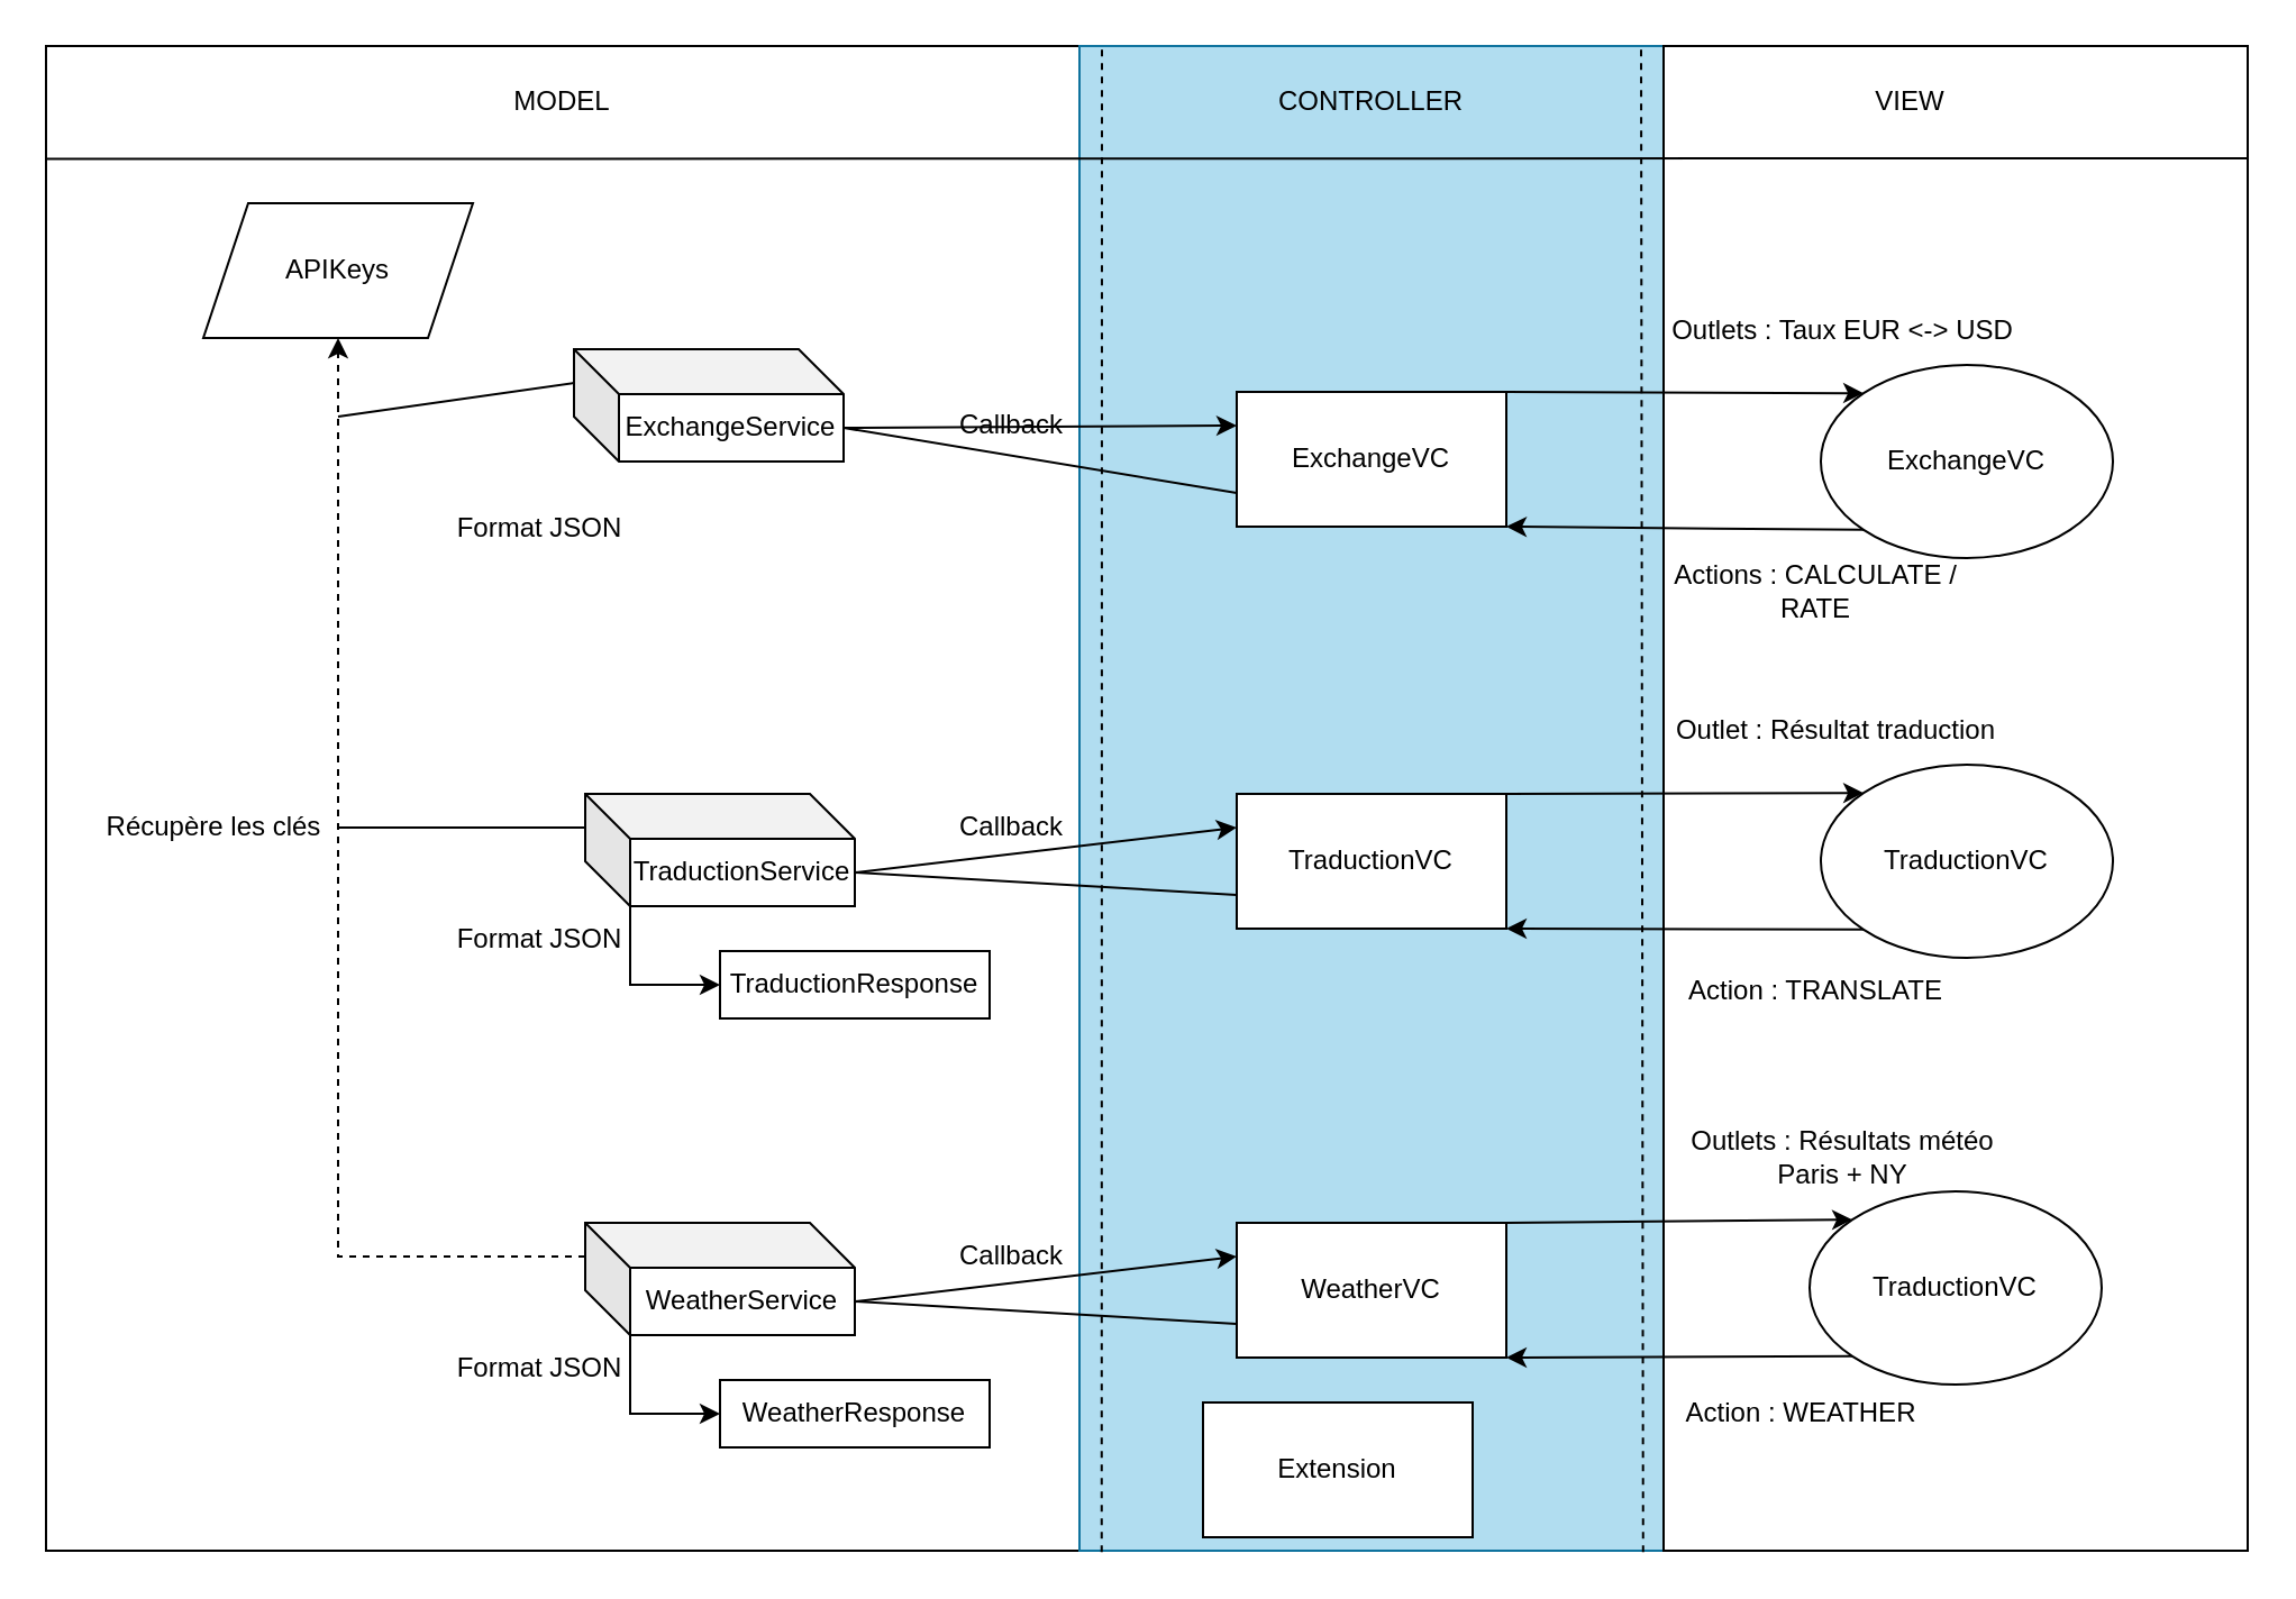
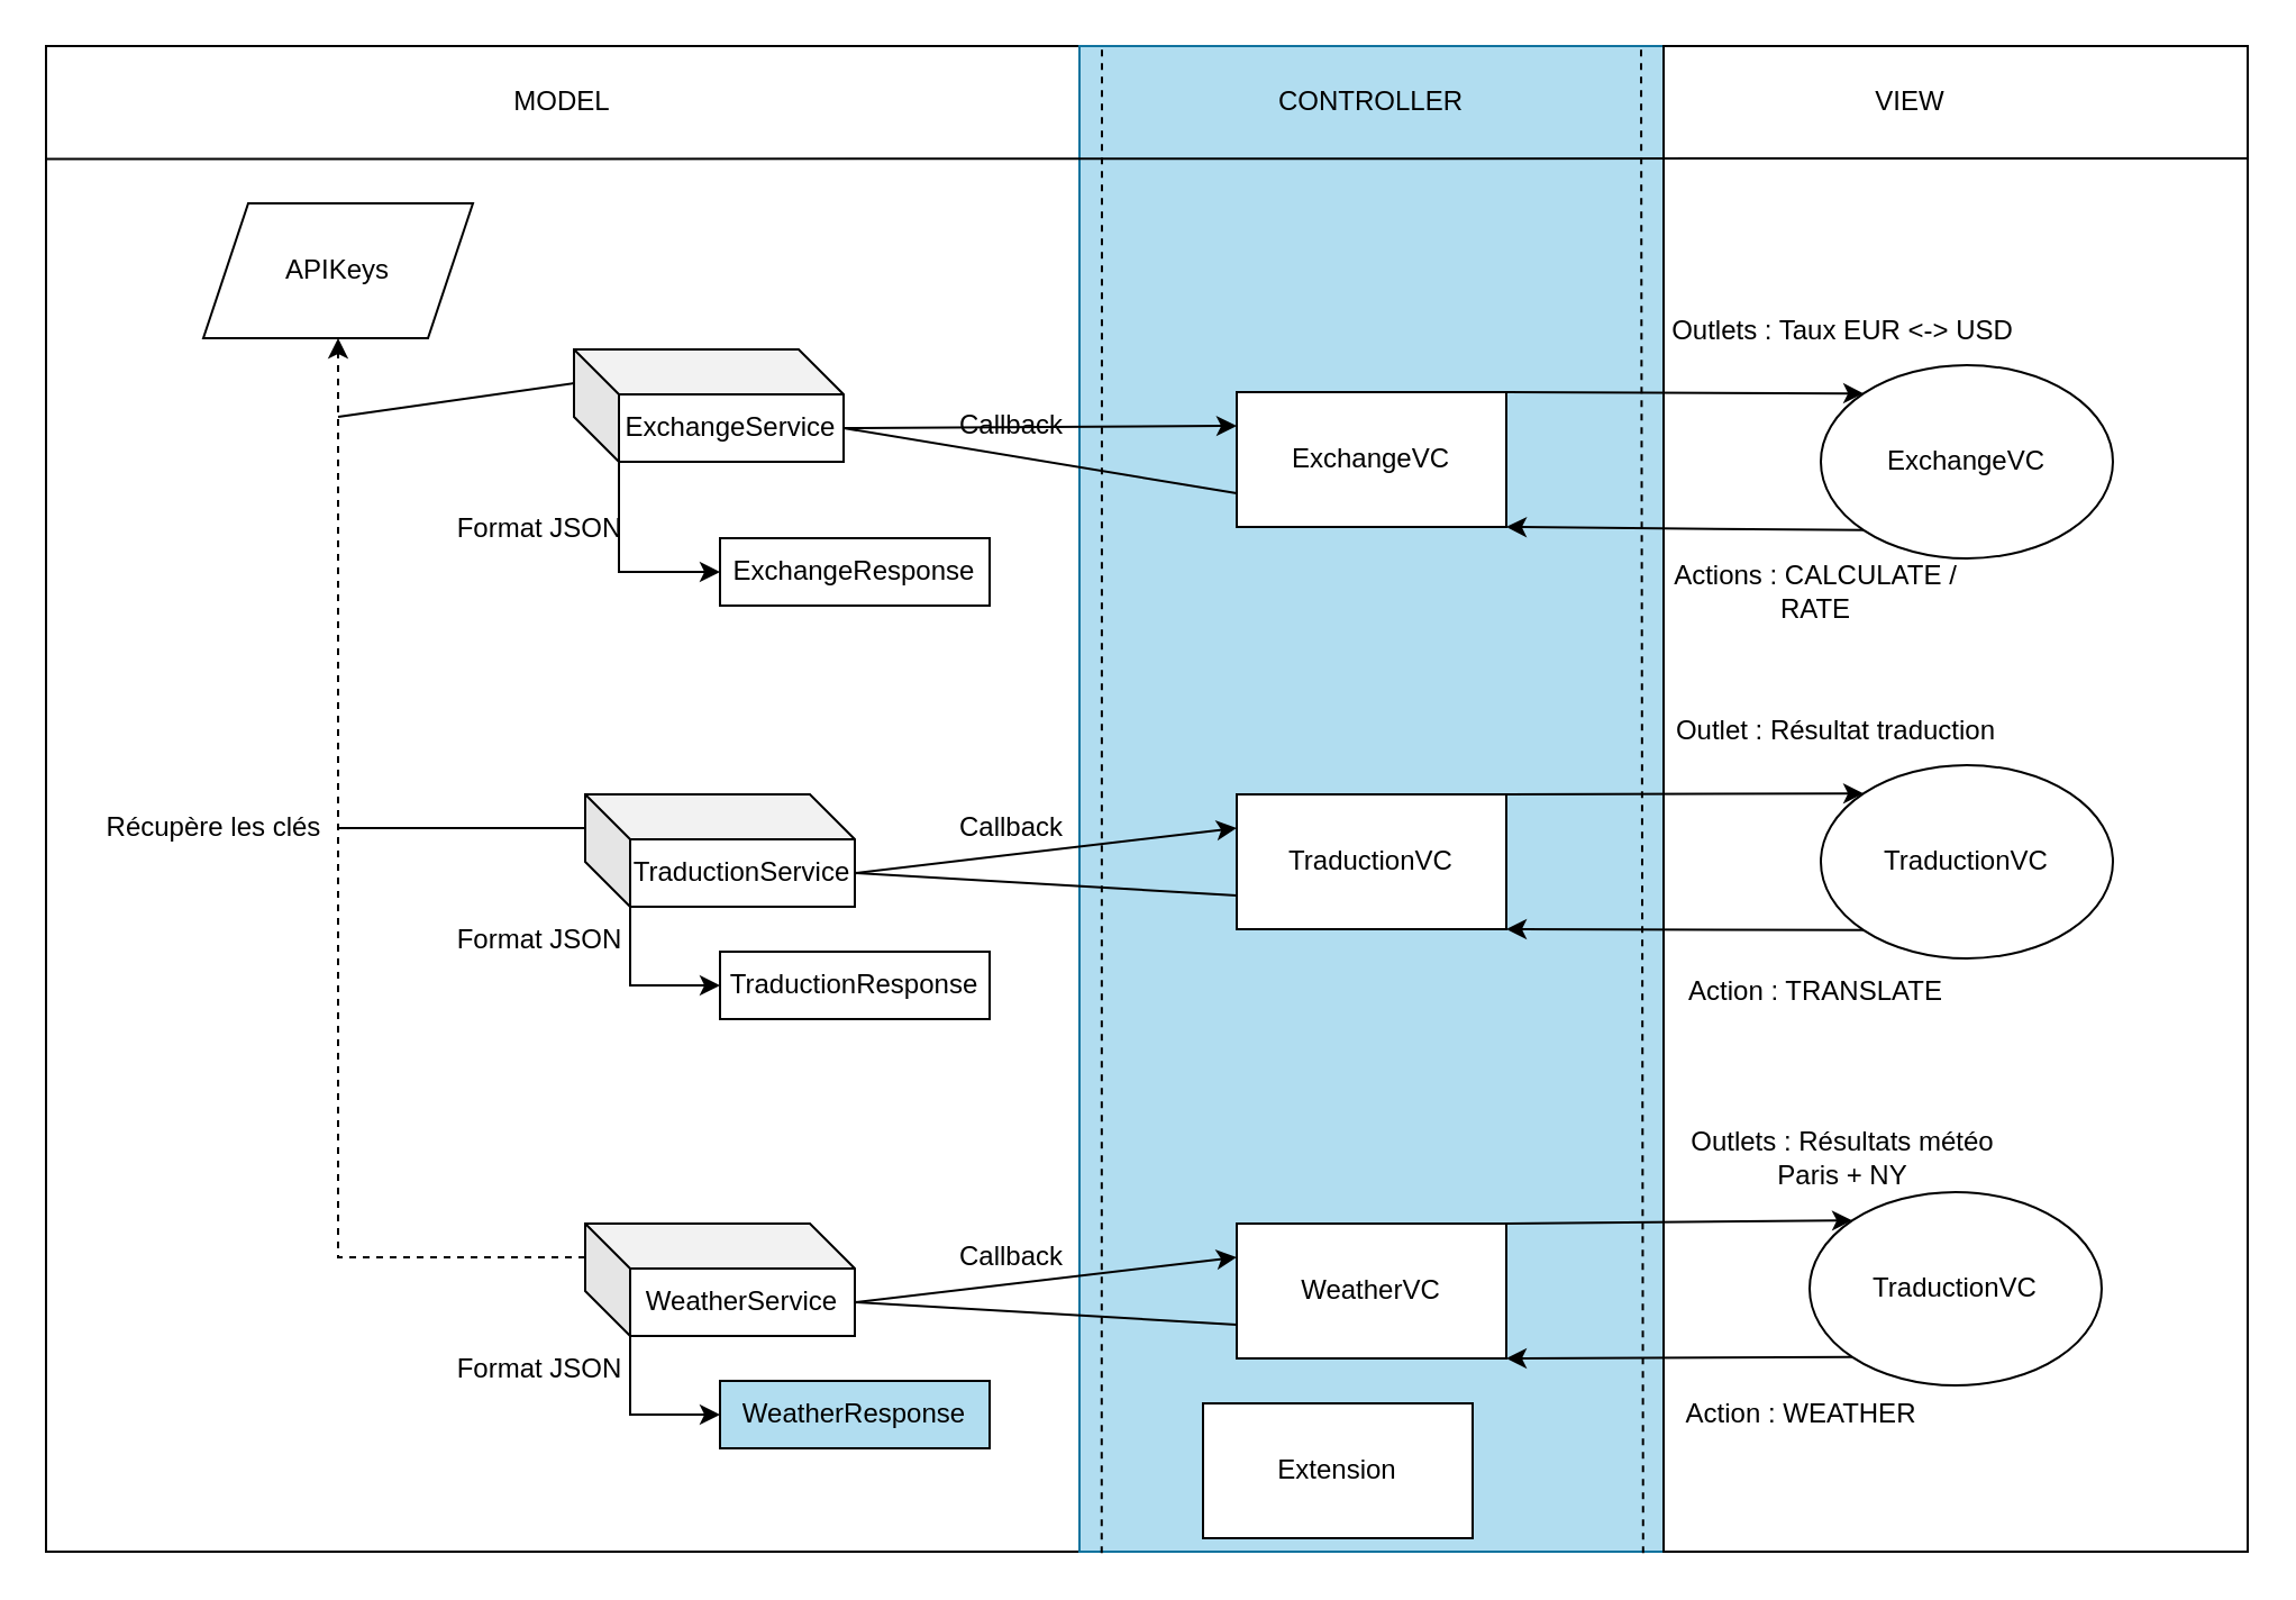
+ <mxCell id="11" style="edgeStyle=orthogonalEdgeStyle;rounded=0;orthogonalLoop=1;jettySize=auto;html=1;exitX=0;exitY=0;exitDx=20;exitDy=50;exitPerimeter=0;entryX=0;entryY=0.5;entryDx=0;entryDy=0;" edge="1" parent="1" source="13" target="29"><mxGeometry relative="1" as="geometry" /></mxCell>
+ <mxCell id="29" value="ExchangeResponse" style="rounded=0;whiteSpace=wrap;html=1;" vertex="1" parent="1"><mxGeometry x="320" y="239" width="120" height="30" as="geometry" /></mxCell>
- <mxCell id="31" value="WeatherResponse" style="rounded=0;whiteSpace=wrap;html=1;" vertex="1" parent="1"><mxGeometry x="320" y="614" width="120" height="30" as="geometry" /></mxCell>
+ <mxCell id="31" value="WeatherResponse" style="rounded=0;whiteSpace=wrap;html=1;fillColor=#b1ddf0;" vertex="1" parent="1"><mxGeometry x="320" y="614" width="120" height="30" as="geometry" /></mxCell>
